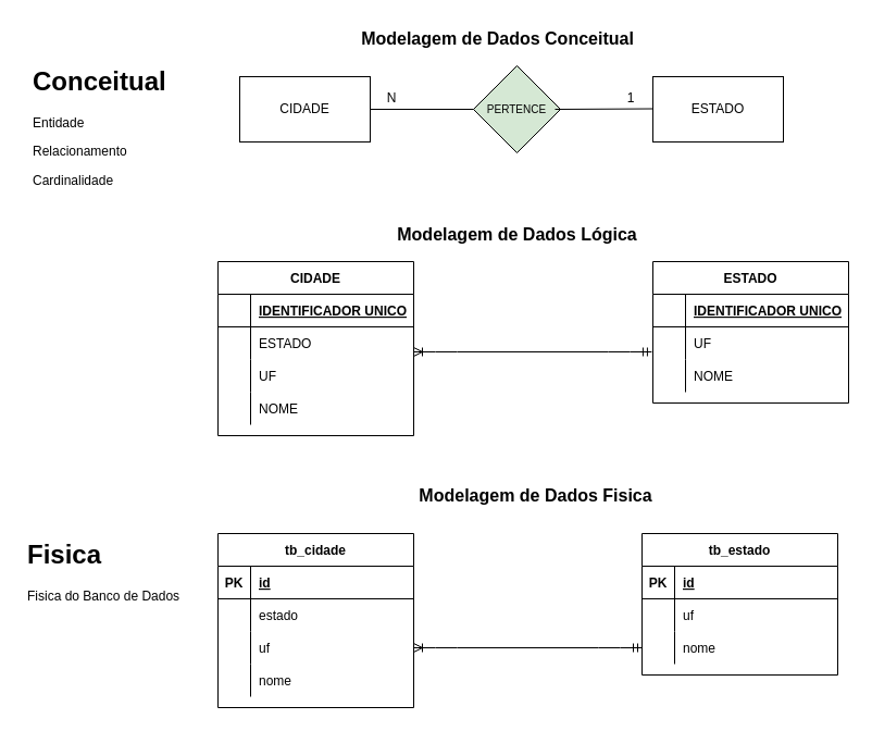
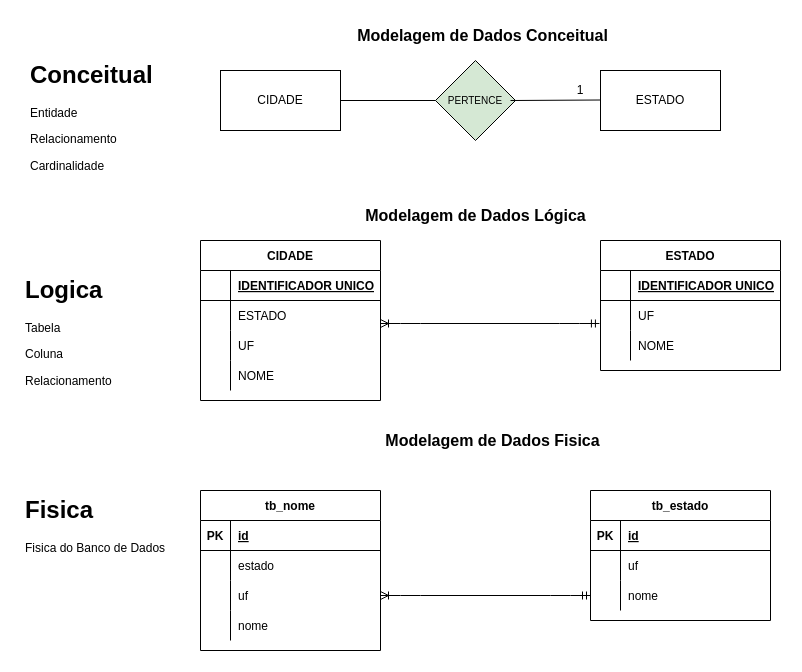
- <mxCell id="2" value="&lt;b&gt;&lt;font style=&quot;font-size: 16px&quot;&gt;Modelagem de Dados Conceitual&lt;/font&gt;&lt;/b&gt;" style="text;html=1;strokeColor=none;fillColor=none;align=center;verticalAlign=middle;whiteSpace=wrap;rounded=0;" parent="1" vertex="1"><mxGeometry x="315" y="20" width="285" height="30" as="geometry" /></mxCell>
+ <mxCell id="2" value="&lt;b&gt;&lt;font style=&quot;font-size: 16px&quot;&gt;Modelagem de Dados Conceitual&lt;/font&gt;&lt;/b&gt;" style="text;html=1;strokeColor=none;fillColor=none;align=center;verticalAlign=middle;whiteSpace=wrap;rounded=0;" parent="1" vertex="1"><mxGeometry x="340" y="20" width="285" height="30" as="geometry" /></mxCell>
- <mxCell id="9" value="N" style="text;html=1;strokeColor=none;fillColor=none;align=center;verticalAlign=middle;whiteSpace=wrap;rounded=0;" parent="1" vertex="1"><mxGeometry x="340" y="80" width="40" height="20" as="geometry" /></mxCell>
+ <mxCell id="12" value="&lt;h1&gt;Logica&lt;/h1&gt;&lt;p&gt;Tabela&lt;/p&gt;&lt;p&gt;Coluna&lt;/p&gt;&lt;p&gt;Relacionamento&lt;/p&gt;" style="text;html=1;strokeColor=none;fillColor=none;spacing=5;spacingTop=-20;whiteSpace=wrap;overflow=hidden;rounded=0;" parent="1" vertex="1"><mxGeometry x="20" y="270" width="180" height="120" as="geometry" /></mxCell>
- <mxCell id="37" value="&lt;b&gt;&lt;font style=&quot;font-size: 16px&quot;&gt;Modelagem de Dados Fisica&lt;/font&gt;&lt;/b&gt;" style="text;html=1;strokeColor=none;fillColor=none;align=center;verticalAlign=middle;whiteSpace=wrap;rounded=0;" parent="1" vertex="1"><mxGeometry x="350" y="440" width="285" height="30" as="geometry" /></mxCell>
+ <mxCell id="37" value="&lt;b&gt;&lt;font style=&quot;font-size: 16px&quot;&gt;Modelagem de Dados Fisica&lt;/font&gt;&lt;/b&gt;" style="text;html=1;strokeColor=none;fillColor=none;align=center;verticalAlign=middle;whiteSpace=wrap;rounded=0;" parent="1" vertex="1"><mxGeometry x="350" y="425" width="285" height="30" as="geometry" /></mxCell>
- <mxCell id="39" value="tb_cidade" style="shape=table;startSize=30;container=1;collapsible=1;childLayout=tableLayout;fixedRows=1;rowLines=0;fontStyle=1;align=center;resizeLast=1;" parent="1" vertex="1"><mxGeometry x="200" y="490" width="180" height="160" as="geometry"><mxRectangle x="190" y="540" width="90" height="30" as="alternateBounds" /></mxGeometry></mxCell>
+ <mxCell id="39" value="tb_nome" style="shape=table;startSize=30;container=1;collapsible=1;childLayout=tableLayout;fixedRows=1;rowLines=0;fontStyle=1;align=center;resizeLast=1;" parent="1" vertex="1"><mxGeometry x="200" y="490" width="180" height="160" as="geometry"><mxRectangle x="190" y="540" width="90" height="30" as="alternateBounds" /></mxGeometry></mxCell>
